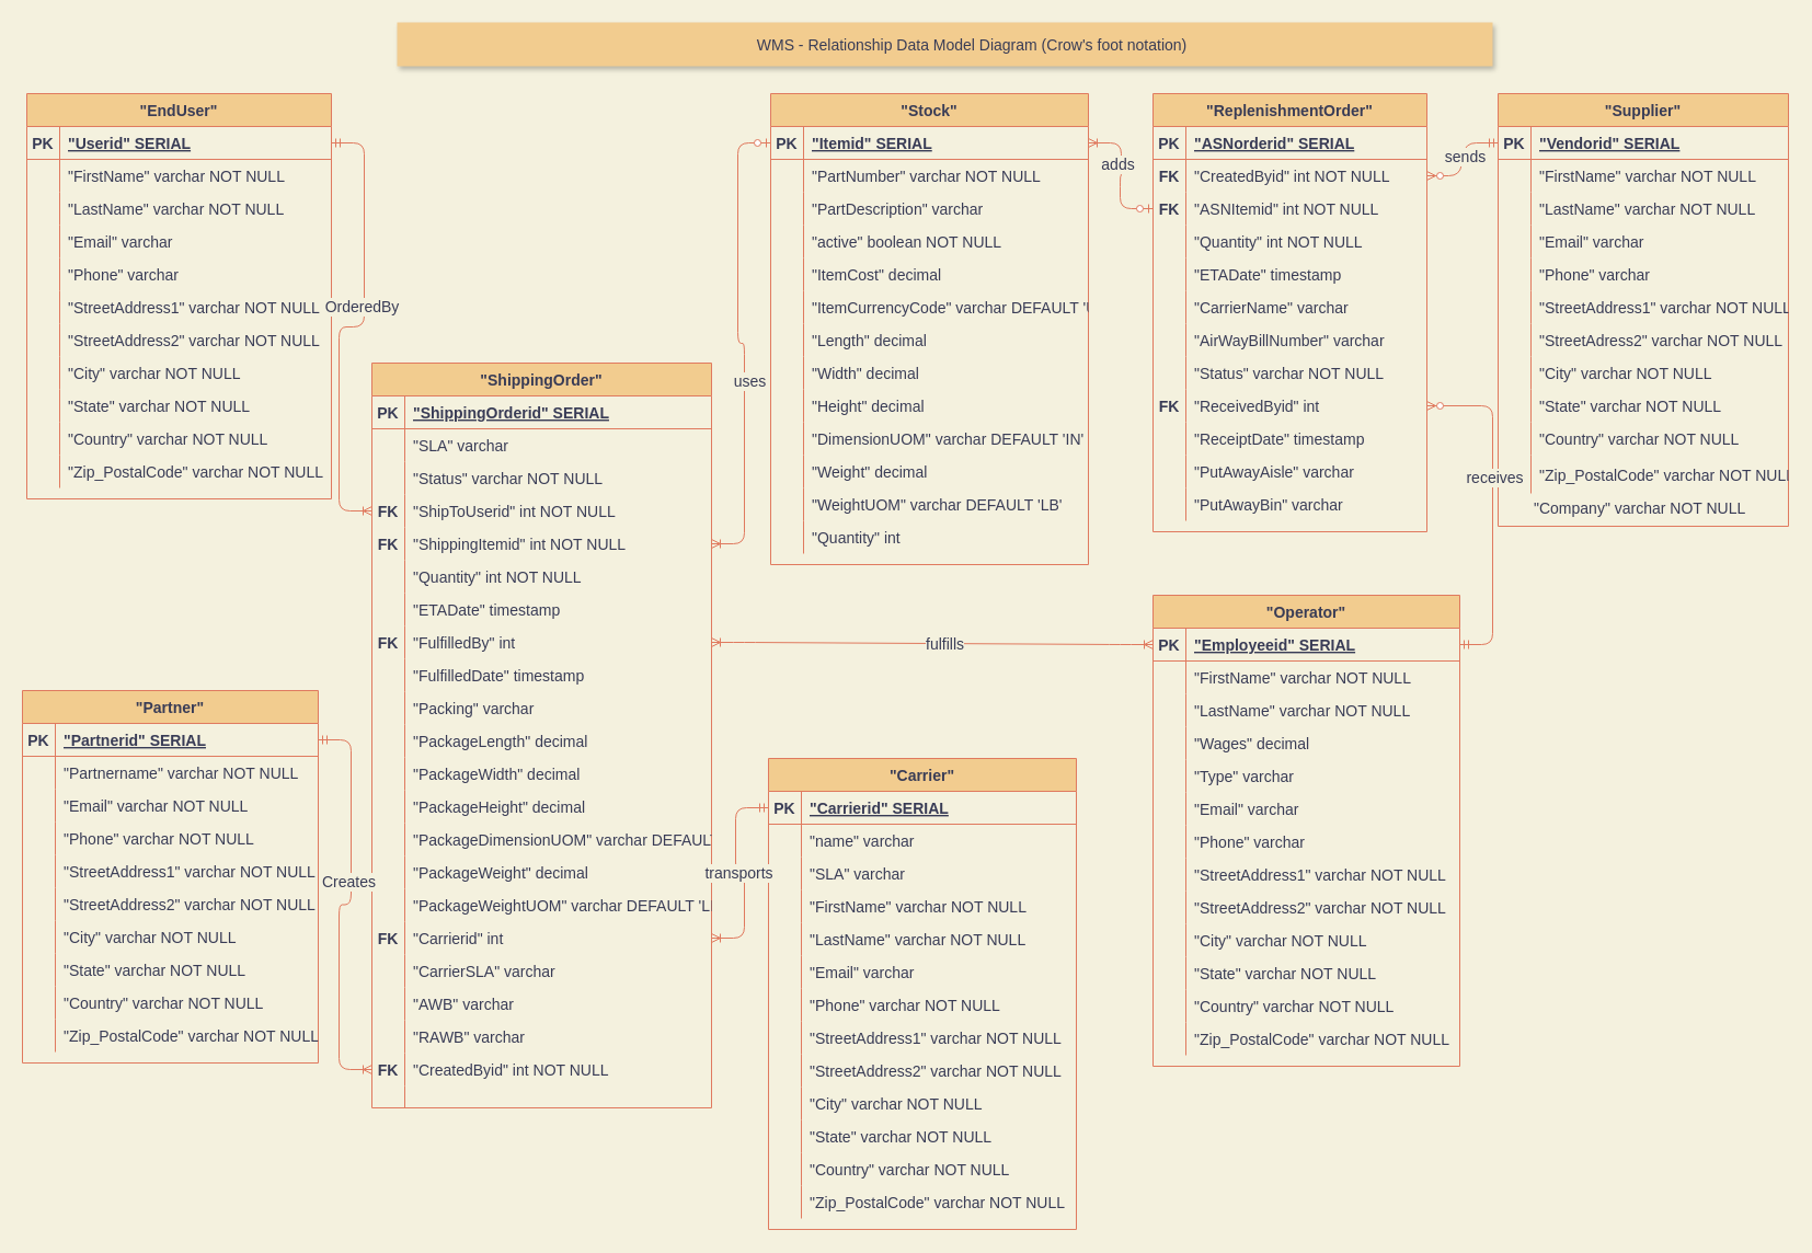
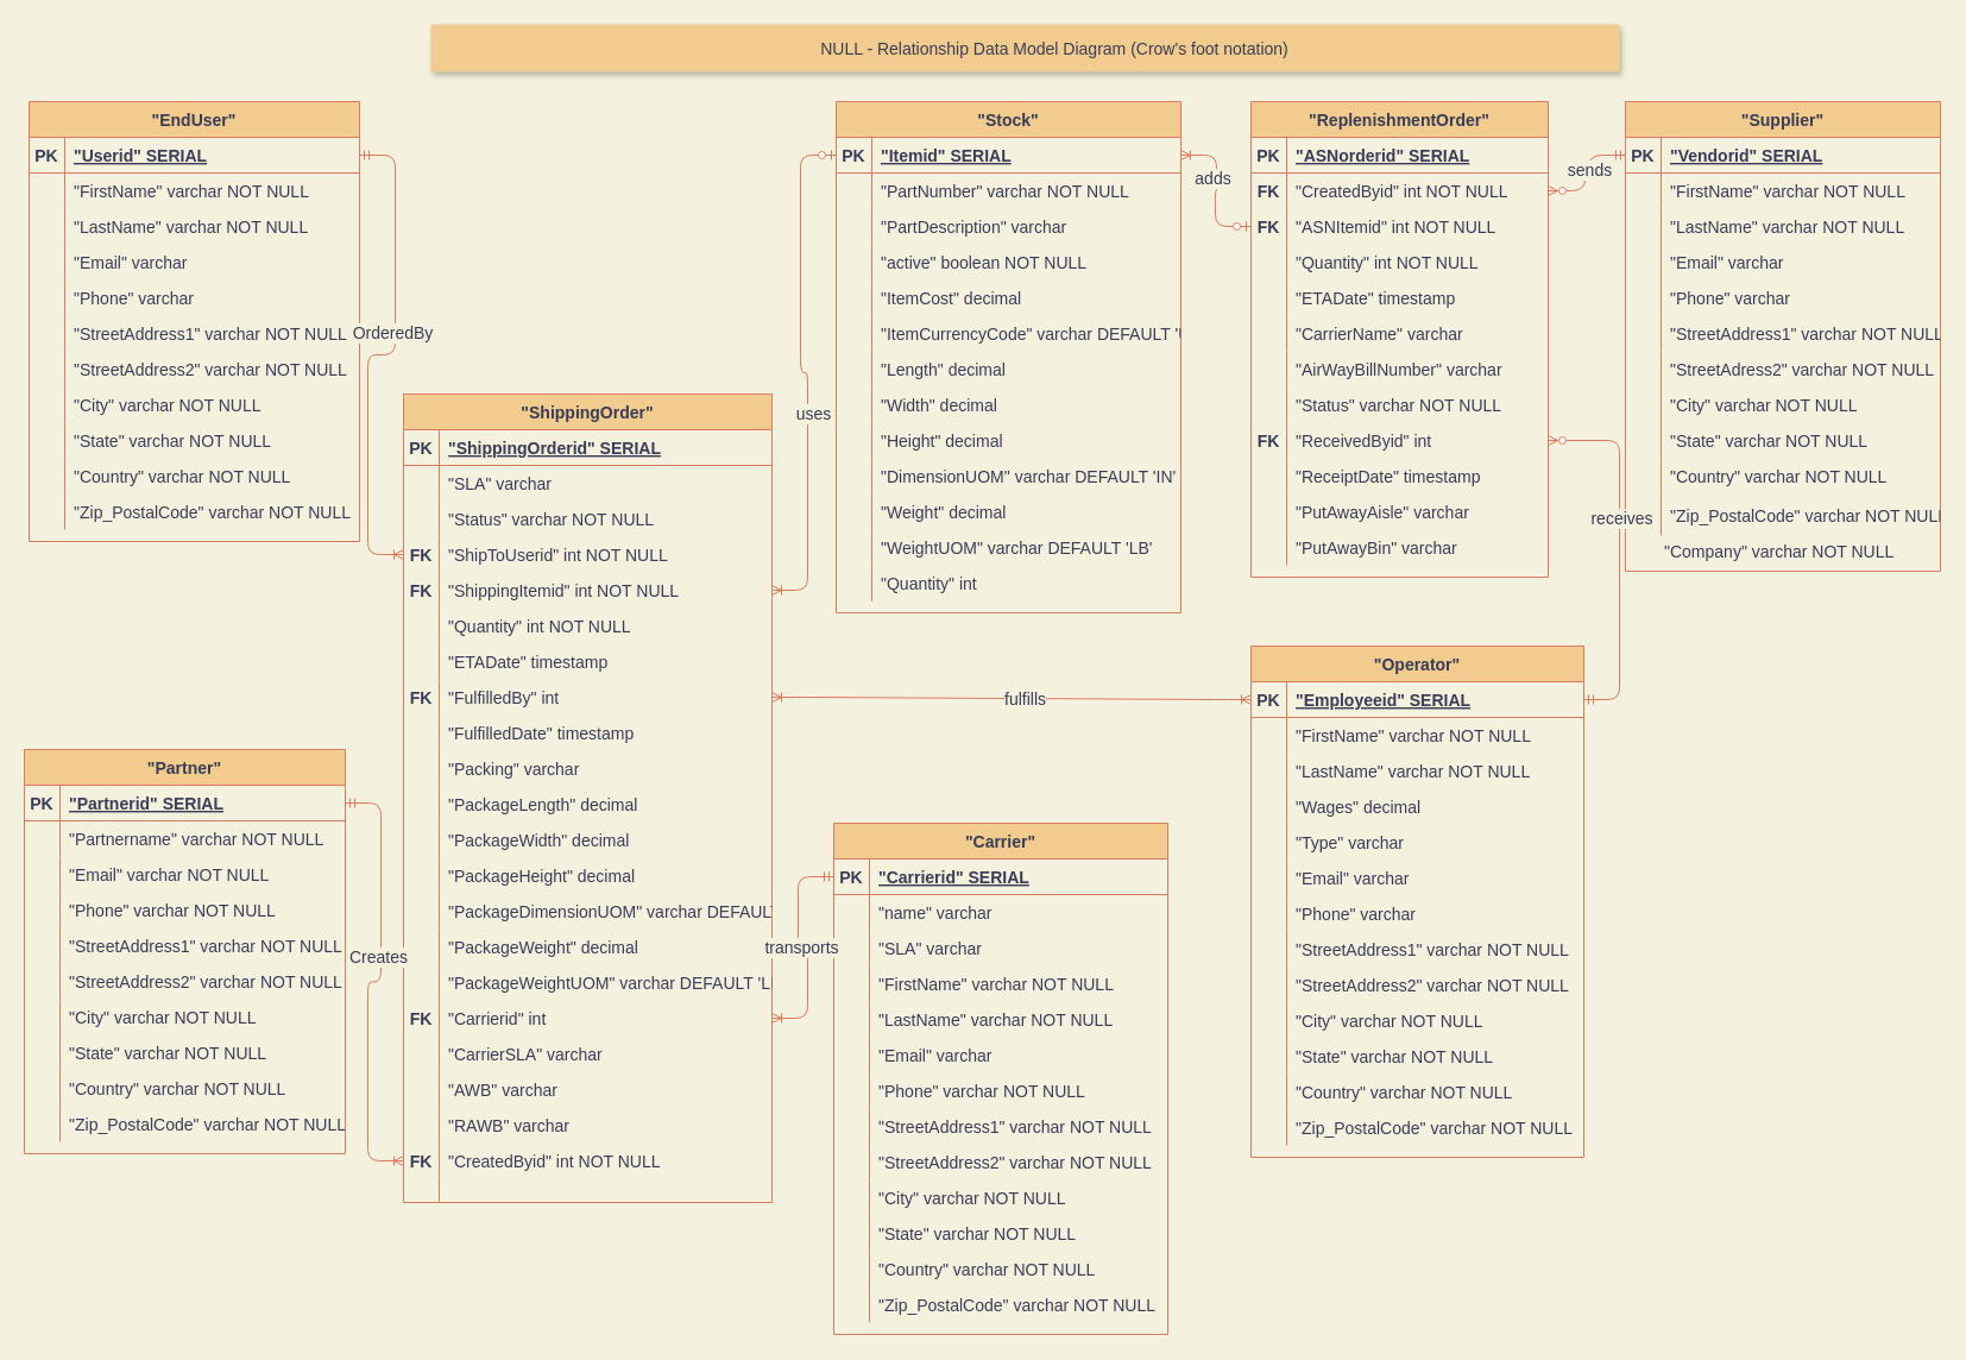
- <mxCell id="341" value="WMS - Relationship Data Model Diagram (Crow's foot notation)" style="fillColor=#F2CC8F;strokeColor=none;shadow=1;fontSize=14;align=center;spacingLeft=50;fontColor=#393C56;" parent="1" vertex="1"><mxGeometry x="362" y="20" width="1000" height="40" as="geometry" /></mxCell>
+ <mxCell id="341" value="NULL - Relationship Data Model Diagram (Crow's foot notation)" style="fillColor=#F2CC8F;strokeColor=none;shadow=1;fontSize=14;align=center;spacingLeft=50;fontColor=#393C56;" parent="1" vertex="1"><mxGeometry x="362" y="20" width="1000" height="40" as="geometry" /></mxCell>
